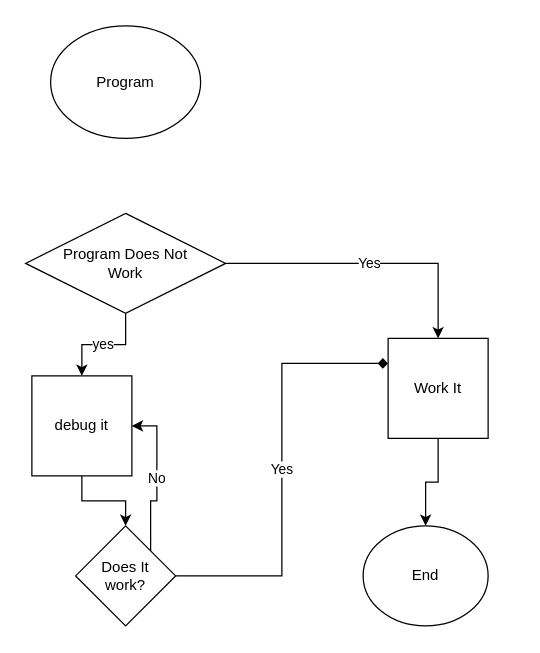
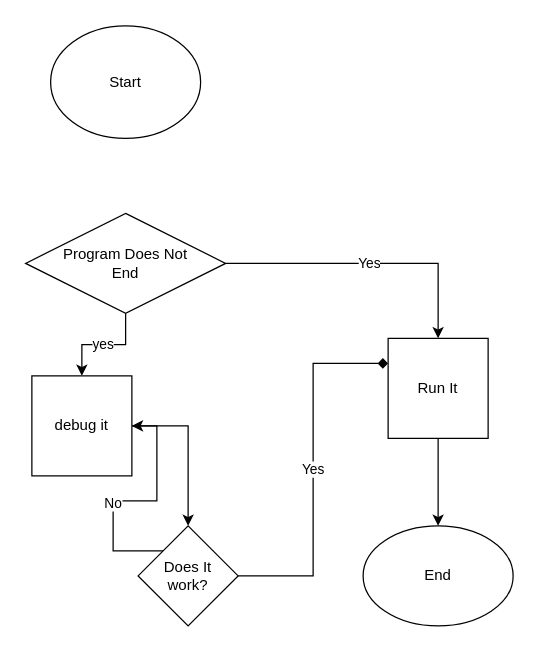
- <mxCell id="2" value="Program" style="ellipse;whiteSpace=wrap;html=1;" vertex="1" parent="1"><mxGeometry x="40" y="20" width="120" height="90" as="geometry" /></mxCell>
+ <mxCell id="2" value="Start" style="ellipse;whiteSpace=wrap;html=1;" vertex="1" parent="1"><mxGeometry x="40" y="20" width="120" height="90" as="geometry" /></mxCell>
- <mxCell id="5" value="Program Does Not &lt;br&gt;Work" style="rhombus;whiteSpace=wrap;html=1;" vertex="1" parent="1"><mxGeometry x="20" y="170" width="160" height="80" as="geometry" /></mxCell>
+ <mxCell id="5" value="Program Does Not &lt;br&gt;End" style="rhombus;whiteSpace=wrap;html=1;" vertex="1" parent="1"><mxGeometry x="20" y="170" width="160" height="80" as="geometry" /></mxCell>
- <mxCell id="13" value="Work It" style="whiteSpace=wrap;html=1;aspect=fixed;" vertex="1" parent="1"><mxGeometry x="310" y="270" width="80" height="80" as="geometry" /></mxCell>
+ <mxCell id="13" value="Run It" style="whiteSpace=wrap;html=1;aspect=fixed;" vertex="1" parent="1"><mxGeometry x="310" y="270" width="80" height="80" as="geometry" /></mxCell>
- <mxCell id="11" value="Does It &lt;br&gt;work?" style="rhombus;whiteSpace=wrap;html=1;" vertex="1" parent="1"><mxGeometry x="60" y="420" width="80" height="80" as="geometry" /></mxCell>
+ <mxCell id="11" value="Does It &lt;br&gt;work?" style="rhombus;whiteSpace=wrap;html=1;" vertex="1" parent="1"><mxGeometry x="110" y="420" width="80" height="80" as="geometry" /></mxCell>
- <mxCell id="8" value="End" style="ellipse;whiteSpace=wrap;html=1;" vertex="1" parent="1"><mxGeometry x="290" y="420" width="100" height="80" as="geometry" /></mxCell>
+ <mxCell id="8" value="End" style="ellipse;whiteSpace=wrap;html=1;" vertex="1" parent="1"><mxGeometry x="290" y="420" width="120" height="80" as="geometry" /></mxCell>
